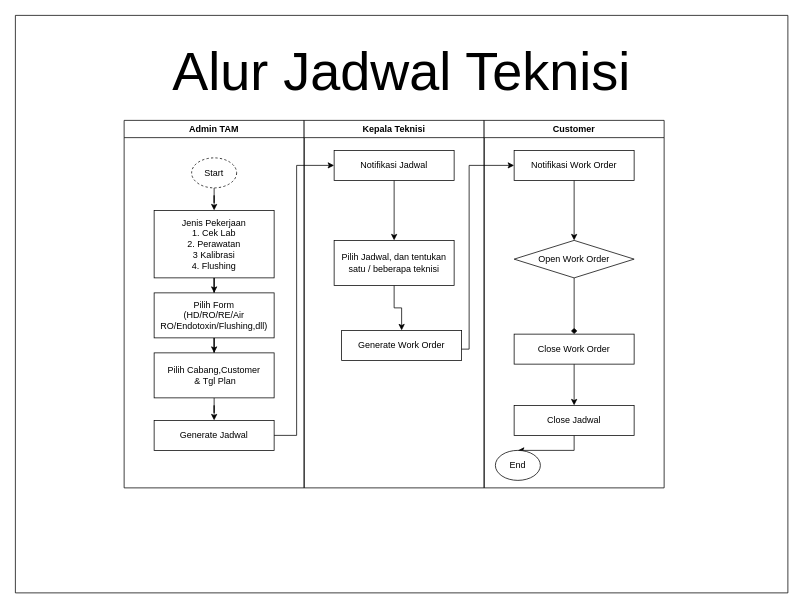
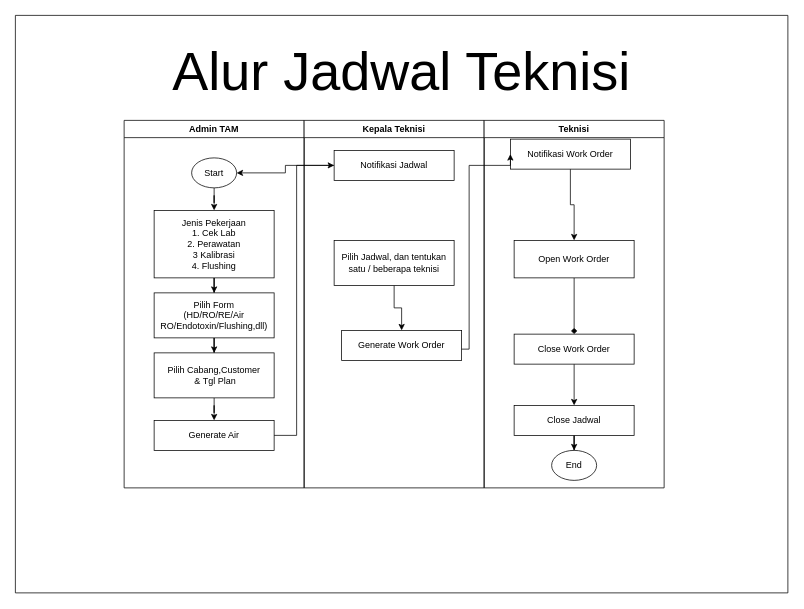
- <mxCell id="19" value="Customer" style="swimlane;" parent="2" vertex="1"><mxGeometry x="625" y="140" width="240" height="490" as="geometry" /></mxCell>
+ <mxCell id="19" value="Teknisi" style="swimlane;" parent="2" vertex="1"><mxGeometry x="625" y="140" width="240" height="490" as="geometry" /></mxCell>
- <mxCell id="21" value="Notifikasi Work Order" style="rounded=0;whiteSpace=wrap;html=1;" parent="19" vertex="1"><mxGeometry x="40" y="40" width="160" height="40" as="geometry" /></mxCell>
+ <mxCell id="21" value="Notifikasi Work Order" style="rounded=0;whiteSpace=wrap;html=1;" parent="19" vertex="1"><mxGeometry x="35" y="25" width="160" height="40" as="geometry" /></mxCell>
- <mxCell id="5" value="Start" style="ellipse;whiteSpace=wrap;html=1;dashed=1;" parent="3" vertex="1"><mxGeometry x="90" y="50" width="60" height="40" as="geometry" /></mxCell>
+ <mxCell id="5" value="Start" style="ellipse;whiteSpace=wrap;html=1;" parent="3" vertex="1"><mxGeometry x="90" y="50" width="60" height="40" as="geometry" /></mxCell>
- <mxCell id="14" value="" style="edgeStyle=orthogonalEdgeStyle;rounded=0;orthogonalLoop=1;jettySize=auto;html=1;" parent="13" source="15" target="17" edge="1"><mxGeometry relative="1" as="geometry" /></mxCell>
+ <mxCell id="14" value="" style="edgeStyle=orthogonalEdgeStyle;rounded=0;orthogonalLoop=1;jettySize=auto;html=1;" parent="13" source="15" target="5" edge="1"><mxGeometry relative="1" as="geometry" /></mxCell>
- <mxCell id="23" value="Open Work Order" style="rhombus;whiteSpace=wrap;html=1;" parent="19" vertex="1"><mxGeometry x="40" y="160" width="160" height="50" as="geometry" /></mxCell>
+ <mxCell id="23" value="Open Work Order" style="rounded=0;whiteSpace=wrap;html=1;" parent="19" vertex="1"><mxGeometry x="40" y="160" width="160" height="50" as="geometry" /></mxCell>
- <mxCell id="12" value="Generate Jadwal" style="rounded=0;whiteSpace=wrap;html=1;" parent="3" vertex="1"><mxGeometry x="40" y="400" width="160" height="40" as="geometry" /></mxCell>
+ <mxCell id="12" value="Generate Air" style="rounded=0;whiteSpace=wrap;html=1;" parent="3" vertex="1"><mxGeometry x="40" y="400" width="160" height="40" as="geometry" /></mxCell>
- <mxCell id="28" value="End" style="ellipse;whiteSpace=wrap;html=1;" vertex="1" parent="19"><mxGeometry x="15" y="440" width="60" height="40" as="geometry" /></mxCell>
+ <mxCell id="28" value="End" style="ellipse;whiteSpace=wrap;html=1;" vertex="1" parent="19"><mxGeometry x="90" y="440" width="60" height="40" as="geometry" /></mxCell>
